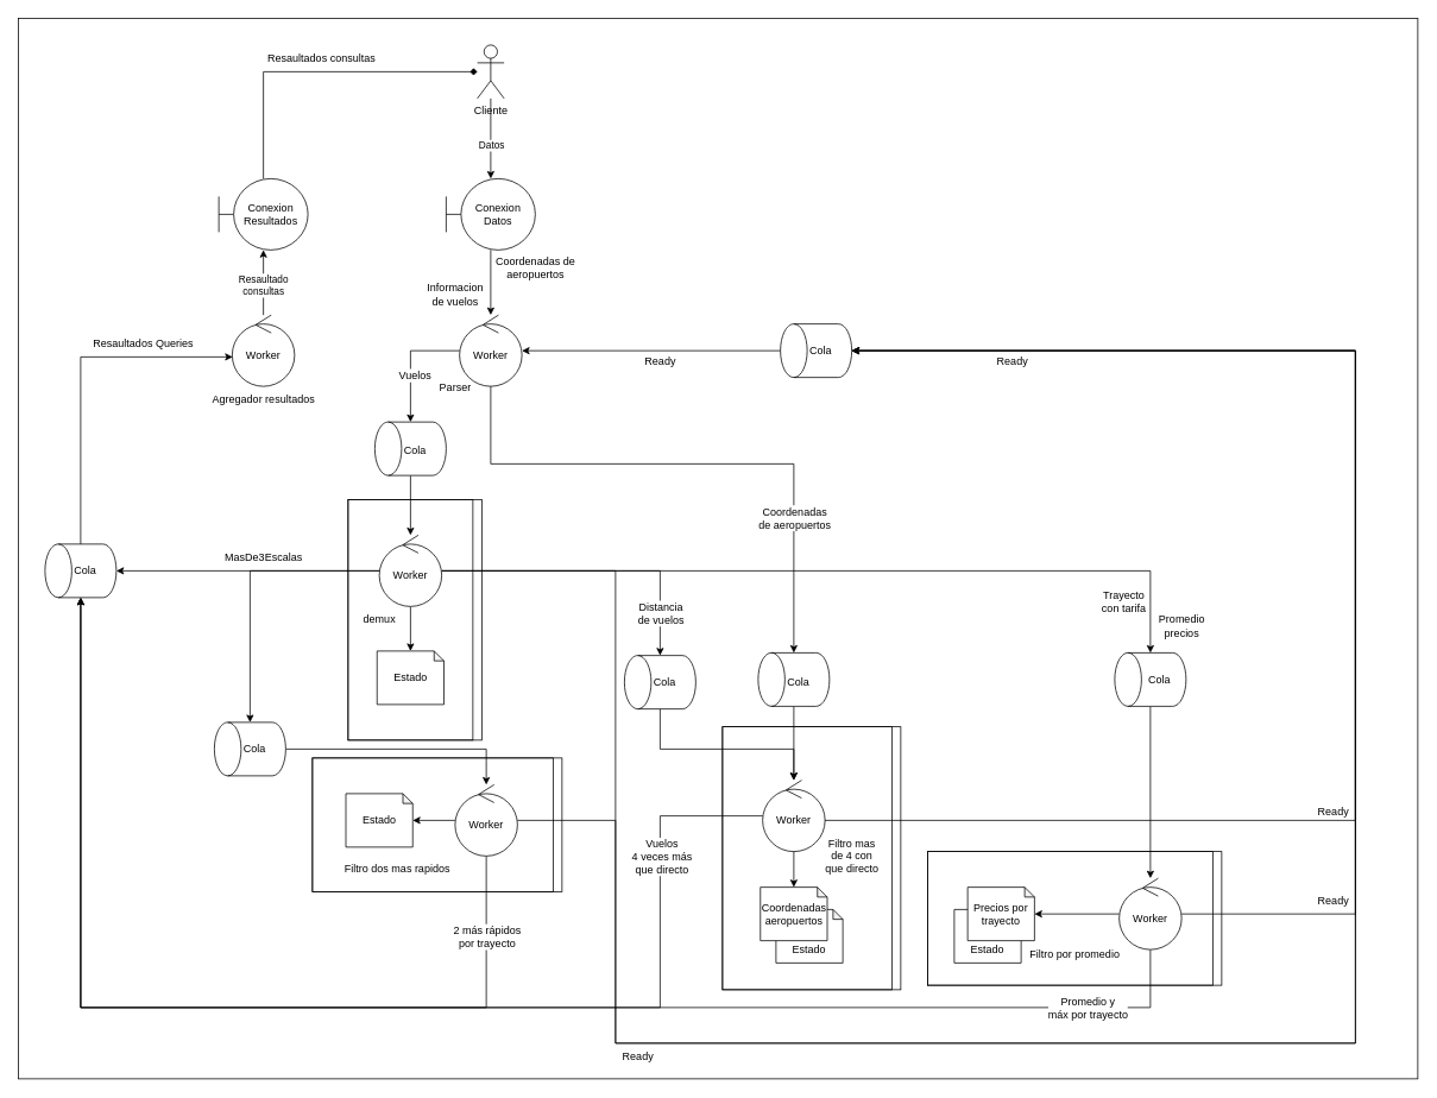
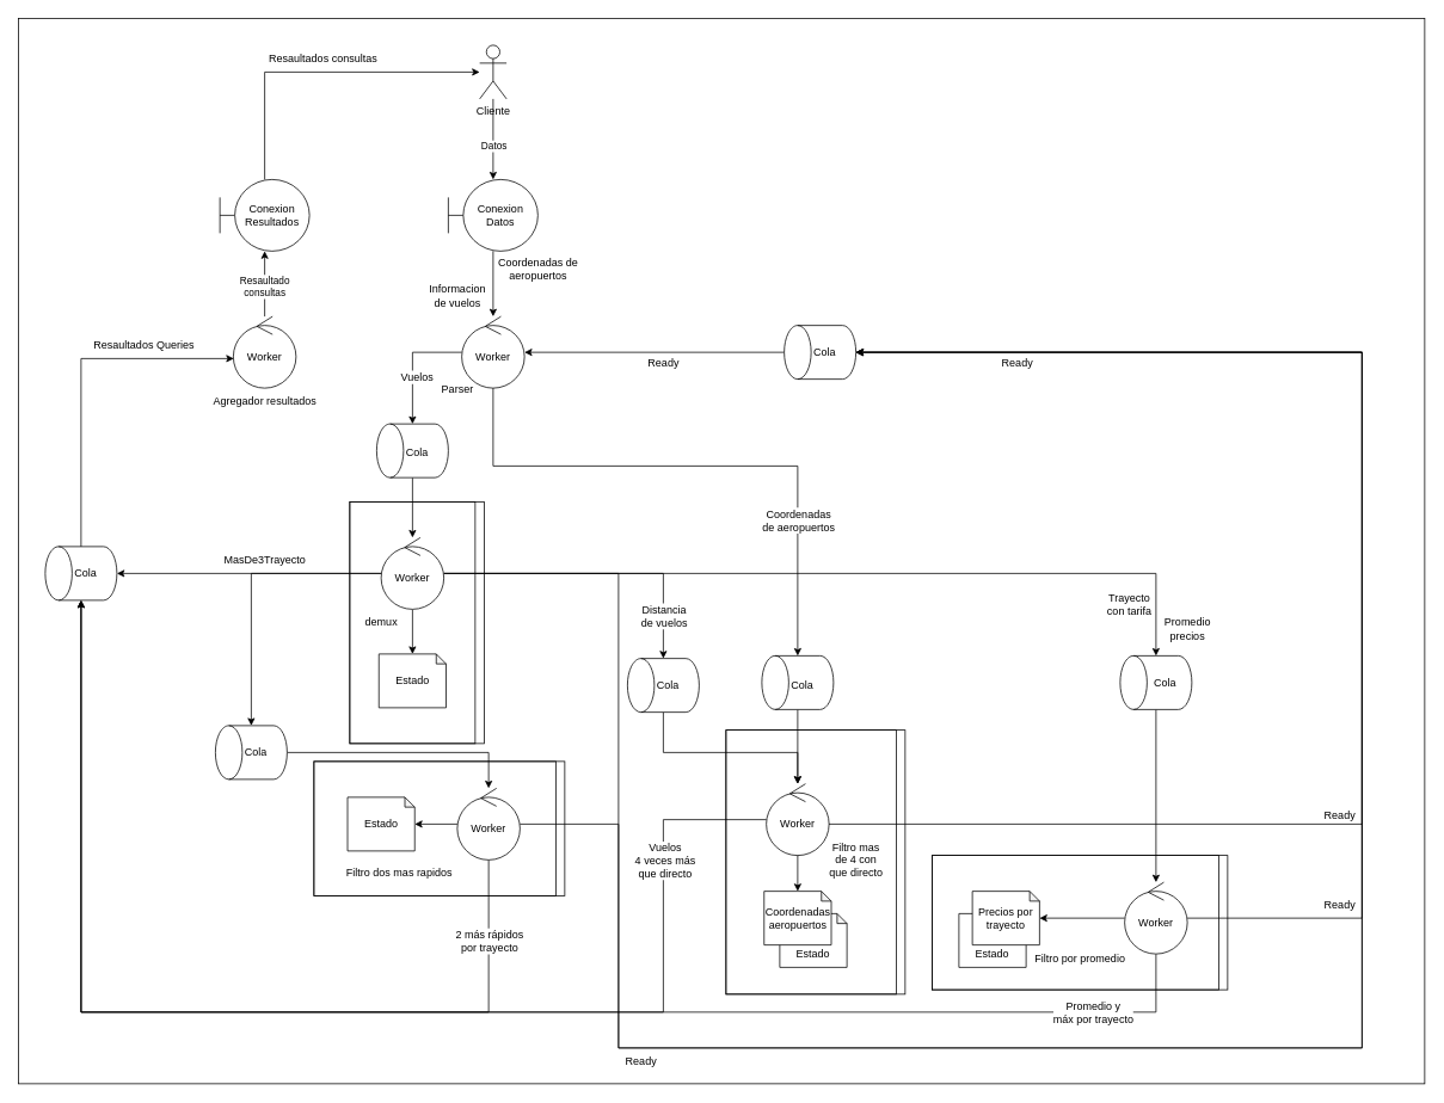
- <mxCell id="55" value="" style="endArrow=diamond;html=1;rounded=0;edgeStyle=orthogonalEdgeStyle;" parent="1" source="52" target="26" edge="1"><mxGeometry width="50" height="50" relative="1" as="geometry"><mxPoint x="300" y="170" as="sourcePoint" /><mxPoint x="530" y="30" as="targetPoint" /><Array as="points"><mxPoint x="295" y="80" /></Array></mxGeometry></mxCell>
+ <mxCell id="55" value="" style="endArrow=classic;html=1;rounded=0;edgeStyle=orthogonalEdgeStyle;" parent="1" source="52" target="26" edge="1"><mxGeometry width="50" height="50" relative="1" as="geometry"><mxPoint x="300" y="170" as="sourcePoint" /><mxPoint x="530" y="30" as="targetPoint" /><Array as="points"><mxPoint x="295" y="80" /></Array></mxGeometry></mxCell>
- <mxCell id="56" value="MasDe3Escalas" style="text;html=1;align=center;verticalAlign=middle;resizable=0;points=[];autosize=1;strokeColor=none;fillColor=none;" parent="1" vertex="1"><mxGeometry x="240" y="610" width="110" height="30" as="geometry" /></mxCell>
+ <mxCell id="56" value="MasDe3Trayecto" style="text;html=1;align=center;verticalAlign=middle;resizable=0;points=[];autosize=1;strokeColor=none;fillColor=none;" parent="1" vertex="1"><mxGeometry x="240" y="610" width="110" height="30" as="geometry" /></mxCell>
